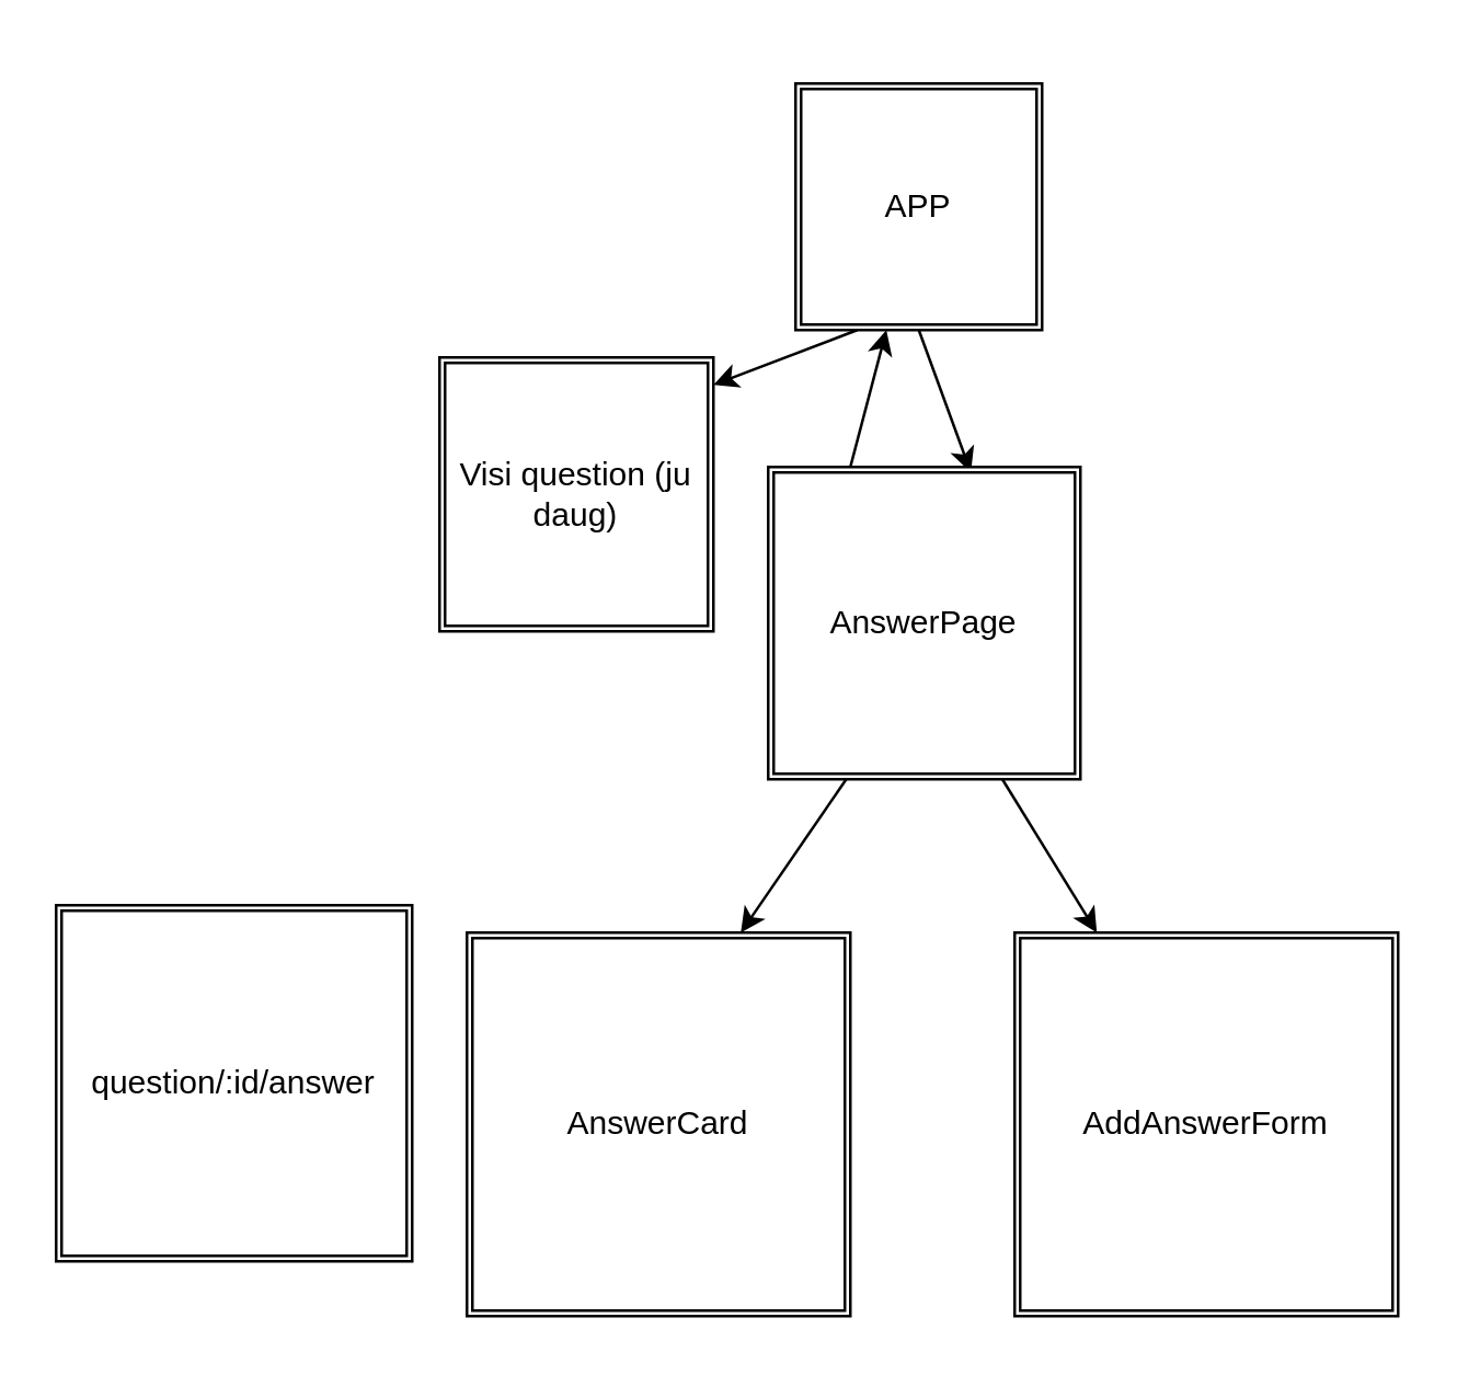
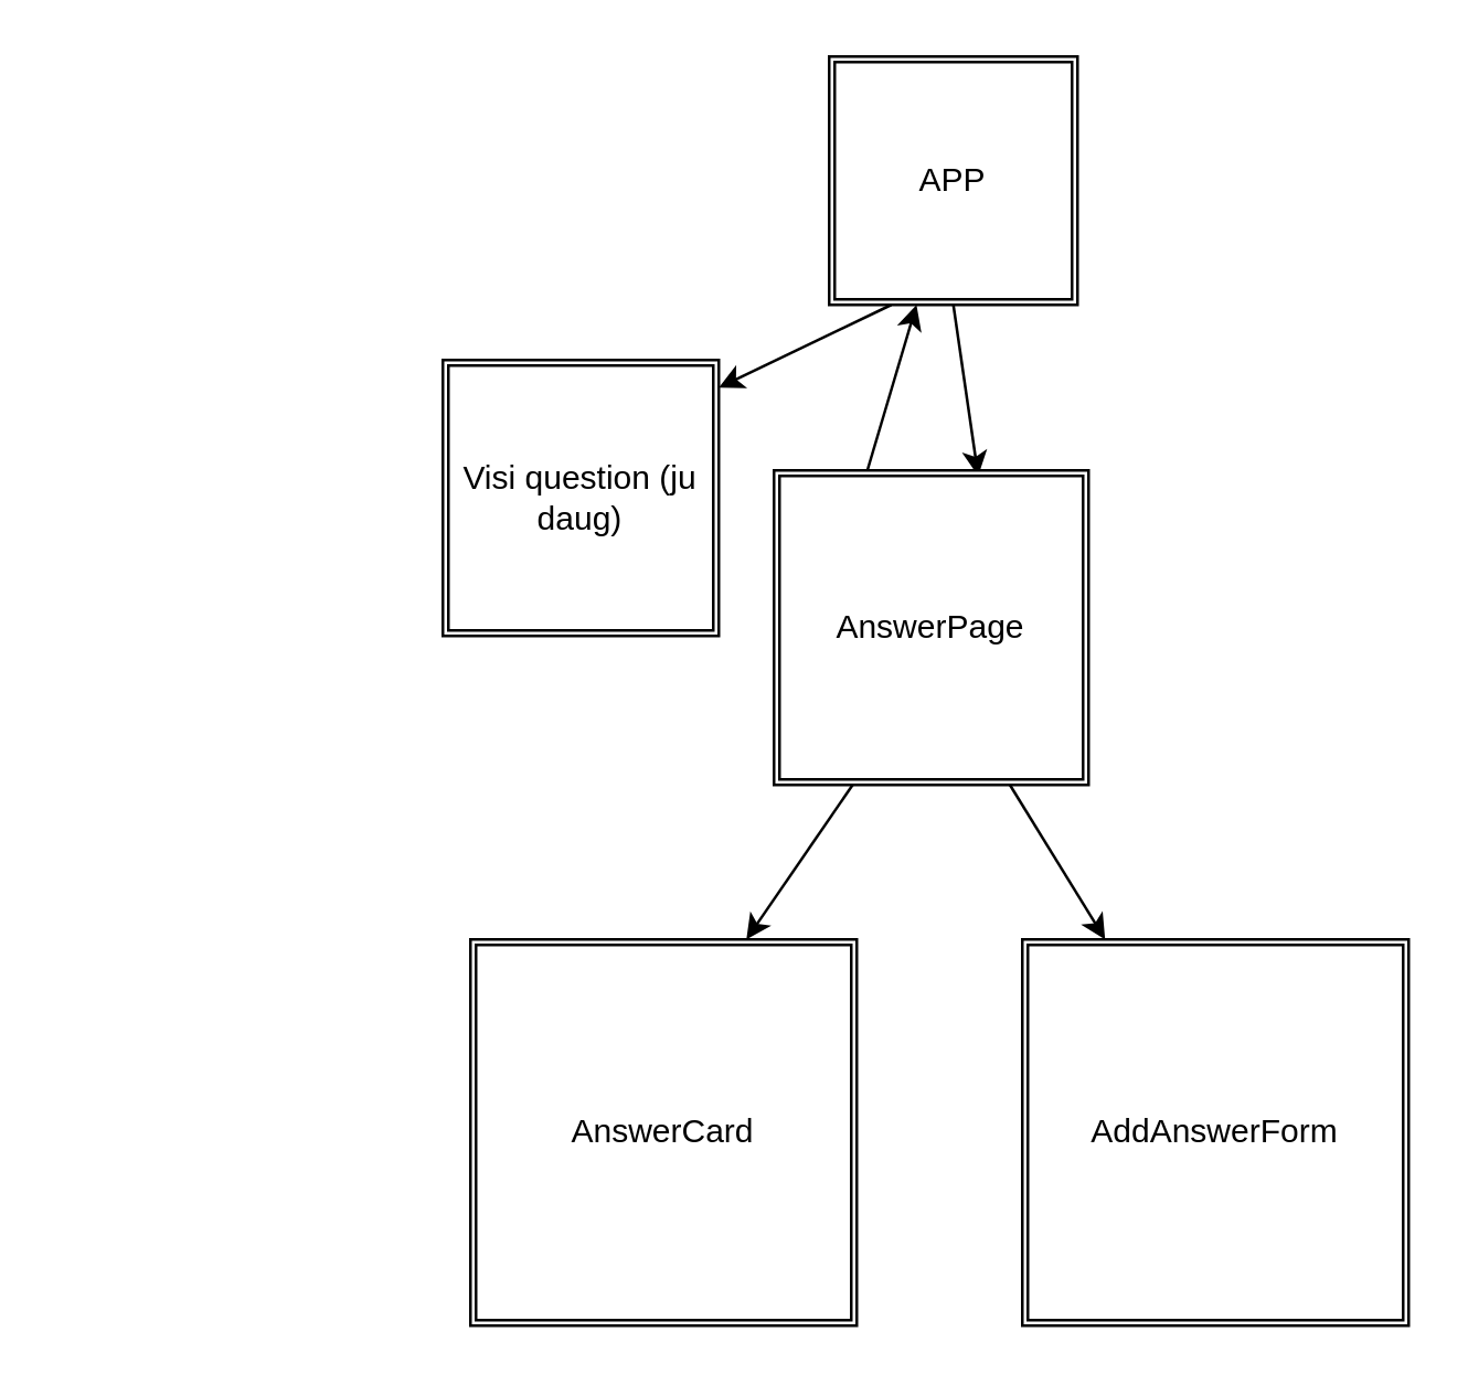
- <mxCell id="4" value="APP" style="shape=ext;double=1;whiteSpace=wrap;html=1;aspect=fixed;" vertex="1" parent="1"><mxGeometry x="290" y="30" width="90" height="90" as="geometry" /></mxCell>
+ <mxCell id="4" value="APP" style="shape=ext;double=1;whiteSpace=wrap;html=1;aspect=fixed;" vertex="1" parent="1"><mxGeometry x="300" y="20" width="90" height="90" as="geometry" /></mxCell>
- <mxCell id="12" value="question/:id/answer" style="shape=ext;double=1;whiteSpace=wrap;html=1;aspect=fixed;" vertex="1" parent="1"><mxGeometry x="20" y="330" width="130" height="130" as="geometry" /></mxCell>
